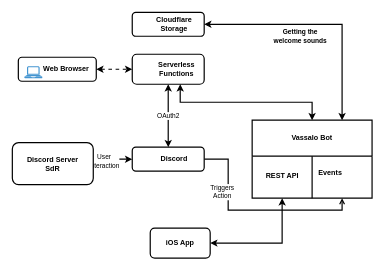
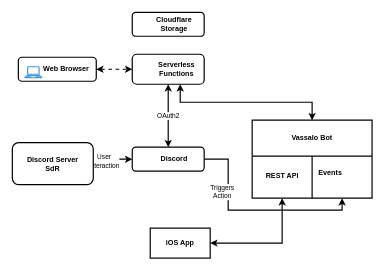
- <mxCell id="14" value="Getting the &lt;br&gt;&lt;div&gt;welcome sounds&lt;/div&gt;" style="edgeStyle=orthogonalEdgeStyle;rounded=0;orthogonalLoop=1;jettySize=auto;html=1;exitX=0.75;exitY=0;exitDx=0;exitDy=0;entryX=1;entryY=0.5;entryDx=0;entryDy=0;startArrow=classic;startFill=1;strokeWidth=2;fontStyle=1" edge="1" parent="1" source="15" target="10"><mxGeometry x="0.179" y="20" relative="1" as="geometry"><mxPoint as="offset" /></mxGeometry></mxCell>
- <mxCell id="2" value="&lt;div&gt;Triggers &lt;br&gt;&lt;/div&gt;&lt;div&gt;Action&lt;/div&gt;" style="edgeStyle=orthogonalEdgeStyle;rounded=0;orthogonalLoop=1;jettySize=auto;html=1;entryX=0.75;entryY=1;entryDx=0;entryDy=0;strokeWidth=2;endArrow=open;" edge="1" parent="1" source="3" target="15"><mxGeometry x="-0.433" y="-10" relative="1" as="geometry"><mxPoint as="offset" /></mxGeometry></mxCell>
+ <mxCell id="2" value="&lt;div&gt;Triggers &lt;br&gt;&lt;/div&gt;&lt;div&gt;Action&lt;/div&gt;" style="edgeStyle=orthogonalEdgeStyle;rounded=0;orthogonalLoop=1;jettySize=auto;html=1;entryX=0.75;entryY=1;entryDx=0;entryDy=0;strokeWidth=2;" edge="1" parent="1" source="3" target="15"><mxGeometry x="-0.433" y="-10" relative="1" as="geometry"><mxPoint as="offset" /></mxGeometry></mxCell>
- <mxCell id="5" value="iOS App" style="rounded=1;whiteSpace=wrap;html=1;fontSize=12;glass=0;strokeWidth=2;shadow=0;spacingLeft=0;fontStyle=1" parent="1" vertex="1"><mxGeometry x="250" y="380" width="100" height="50" as="geometry" /></mxCell>
+ <mxCell id="5" value="iOS App" style="whiteSpace=wrap;html=1;fontSize=12;glass=0;strokeWidth=2;shadow=0;spacingLeft=0;fontStyle=1;rounded=0;" parent="1" vertex="1"><mxGeometry x="250" y="380" width="100" height="50" as="geometry" /></mxCell>
